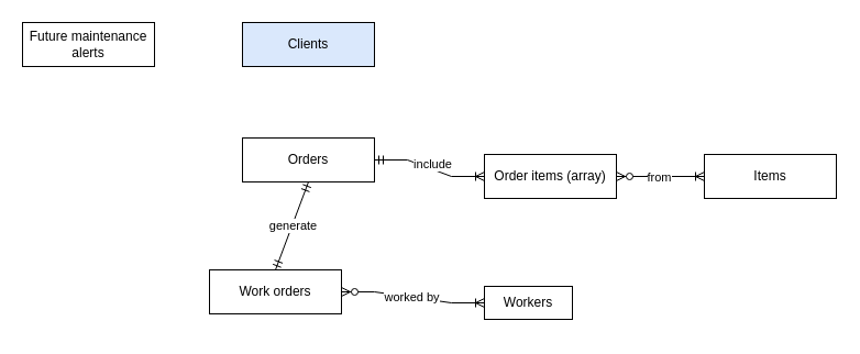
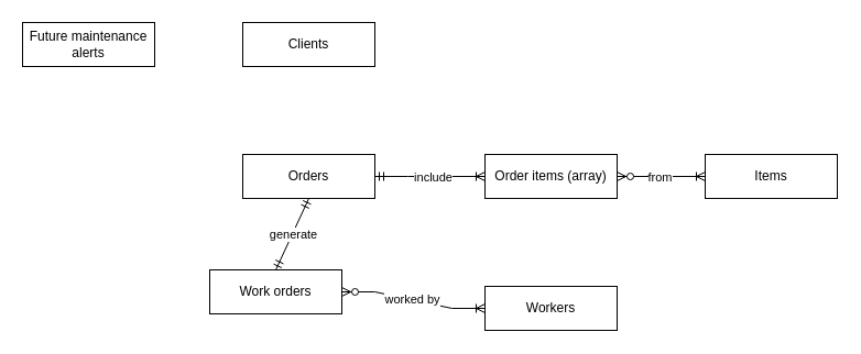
- <mxCell id="3" value="Clients" style="whiteSpace=wrap;html=1;align=center;fillColor=#dae8fc;" vertex="1" parent="1"><mxGeometry x="220" y="20" width="120" height="40" as="geometry" /></mxCell>
+ <mxCell id="3" value="Clients" style="whiteSpace=wrap;html=1;align=center;" vertex="1" parent="1"><mxGeometry x="220" y="20" width="120" height="40" as="geometry" /></mxCell>
- <mxCell id="4" value="Orders" style="whiteSpace=wrap;html=1;align=center;" vertex="1" parent="1"><mxGeometry x="220" y="125" width="120" height="40" as="geometry" /></mxCell>
+ <mxCell id="4" value="Orders" style="whiteSpace=wrap;html=1;align=center;" vertex="1" parent="1"><mxGeometry x="220" y="140" width="120" height="40" as="geometry" /></mxCell>
- <mxCell id="8" value="Workers" style="whiteSpace=wrap;html=1;align=center;" vertex="1" parent="1"><mxGeometry x="440" y="260" width="80" height="30" as="geometry" /></mxCell>
+ <mxCell id="8" value="Workers" style="whiteSpace=wrap;html=1;align=center;" vertex="1" parent="1"><mxGeometry x="440" y="260" width="120" height="40" as="geometry" /></mxCell>
